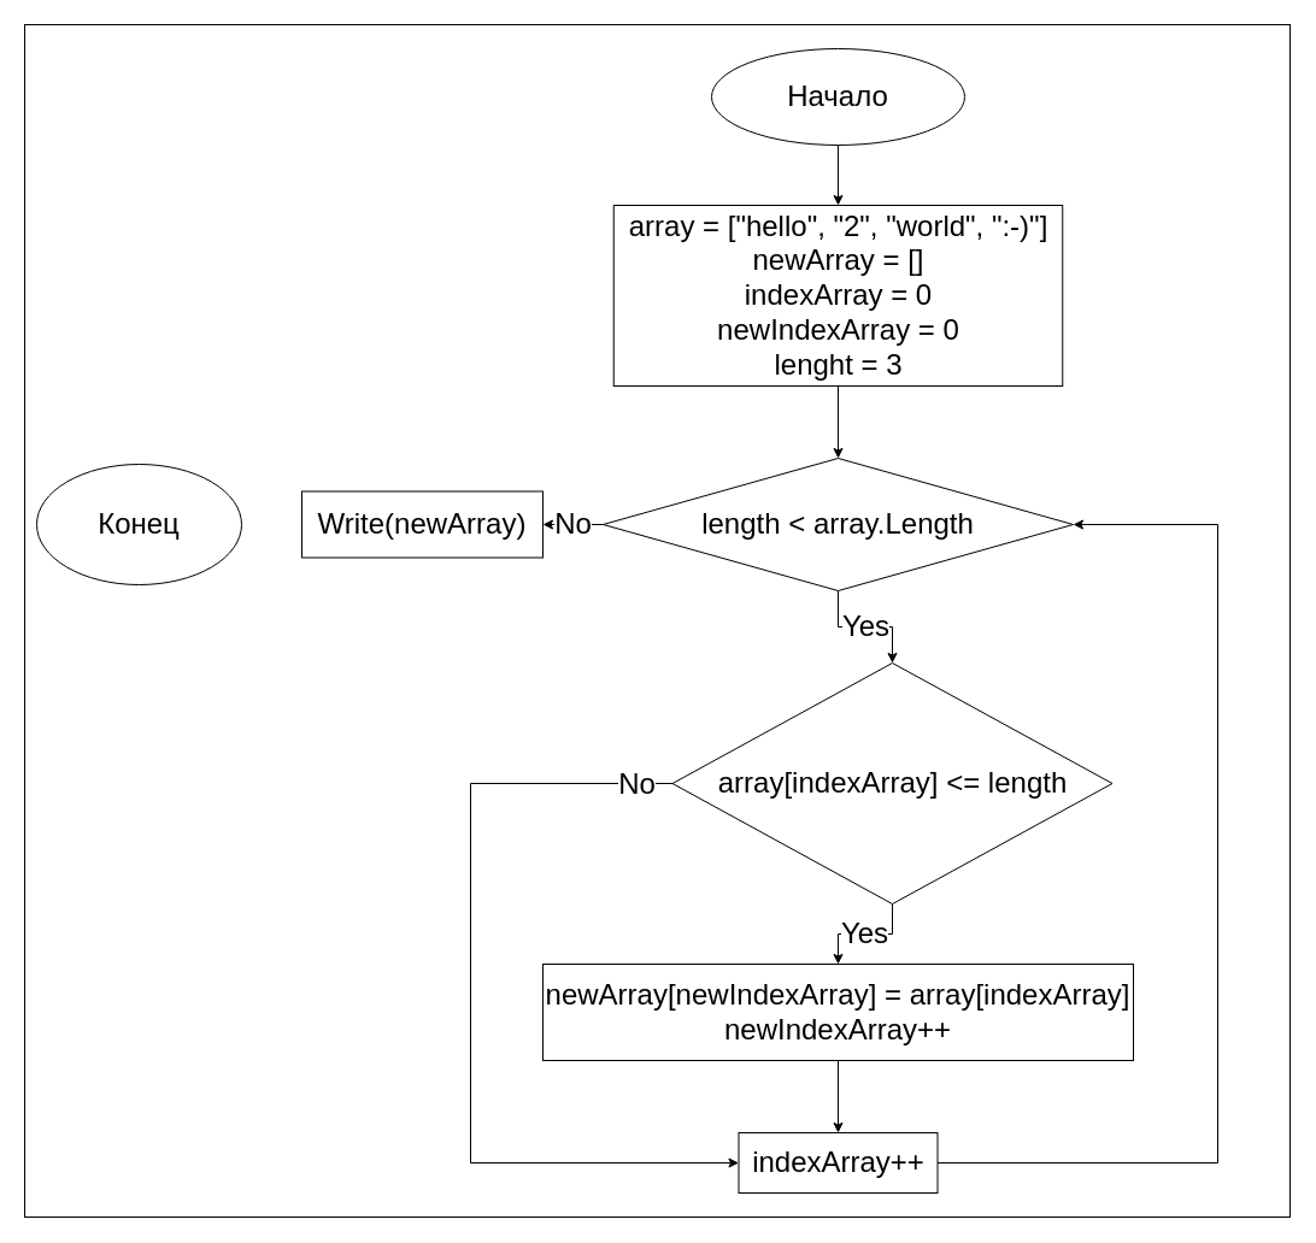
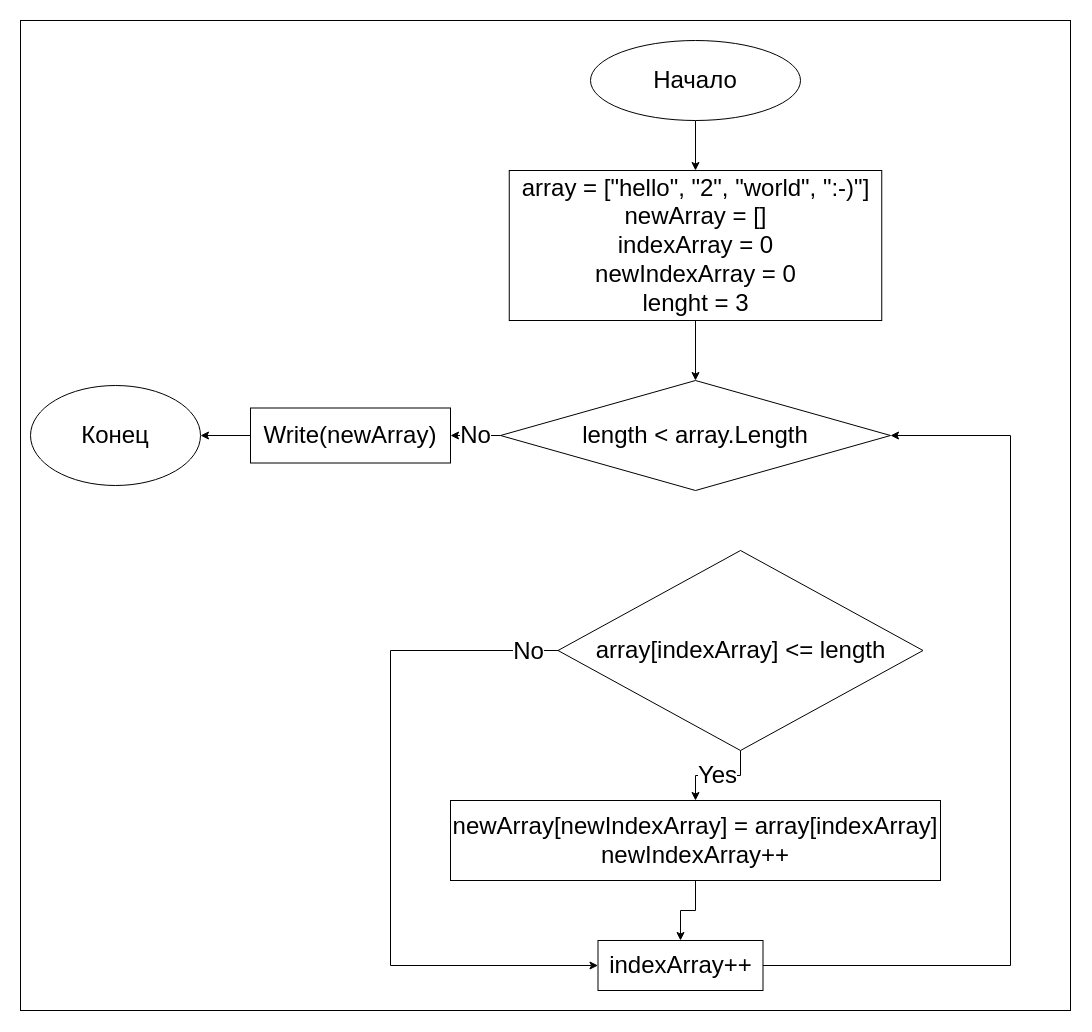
+ <mxCell id="18" style="edgeStyle=orthogonalEdgeStyle;rounded=0;orthogonalLoop=1;jettySize=auto;html=1;exitX=0;exitY=0.5;exitDx=0;exitDy=0;entryX=1;entryY=0.5;entryDx=0;entryDy=0;fontSize=24;" parent="1" source="19" target="20" edge="1"><mxGeometry relative="1" as="geometry" /></mxCell>
- <mxCell id="8" value="Yes" style="edgeStyle=orthogonalEdgeStyle;rounded=0;orthogonalLoop=1;jettySize=auto;html=1;exitX=0.5;exitY=1;exitDx=0;exitDy=0;entryX=0.5;entryY=0;entryDx=0;entryDy=0;fontSize=24;" parent="1" source="9" target="13" edge="1"><mxGeometry relative="1" as="geometry" /></mxCell>
- <mxCell id="17" value="indexArray++" style="rounded=0;whiteSpace=wrap;html=1;fontSize=24;" parent="1" vertex="1"><mxGeometry x="612.5" y="940" width="165" height="50" as="geometry" /></mxCell>
+ <mxCell id="17" value="indexArray++" style="rounded=0;whiteSpace=wrap;html=1;fontSize=24;" parent="1" vertex="1"><mxGeometry x="597.5" y="940" width="165" height="50" as="geometry" /></mxCell>
